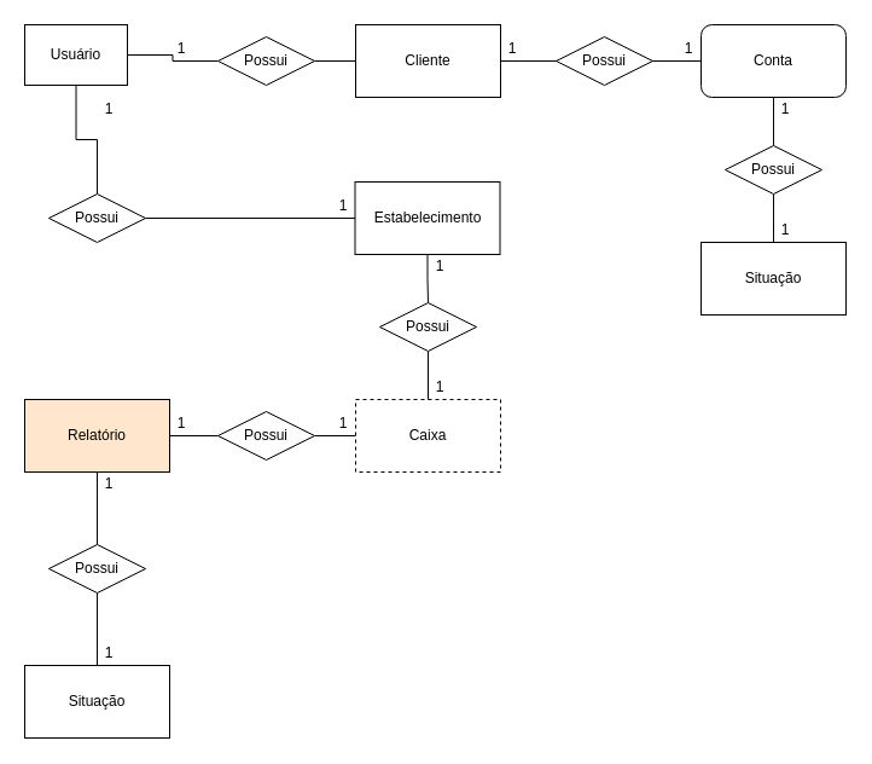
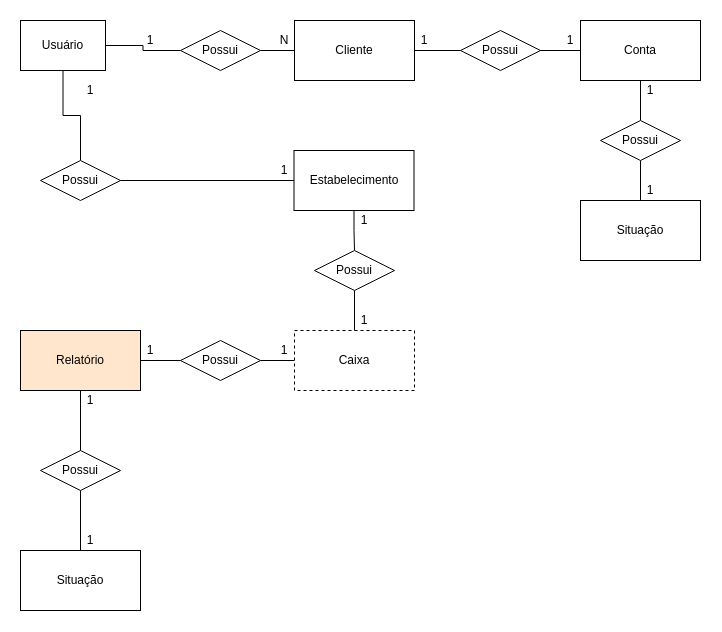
+ <mxCell id="18" value="N" style="text;html=1;strokeColor=none;fillColor=none;align=center;verticalAlign=middle;whiteSpace=wrap;rounded=0;" parent="1" vertex="1"><mxGeometry x="274" y="30" width="20" height="20" as="geometry" /></mxCell>
- <mxCell id="12" value="Conta" style="whiteSpace=wrap;html=1;rounded=1;" parent="1" vertex="1"><mxGeometry x="580" y="20" width="120" height="60" as="geometry" /></mxCell>
+ <mxCell id="12" value="Conta" style="rounded=0;whiteSpace=wrap;html=1;" parent="1" vertex="1"><mxGeometry x="580" y="20" width="120" height="60" as="geometry" /></mxCell>
